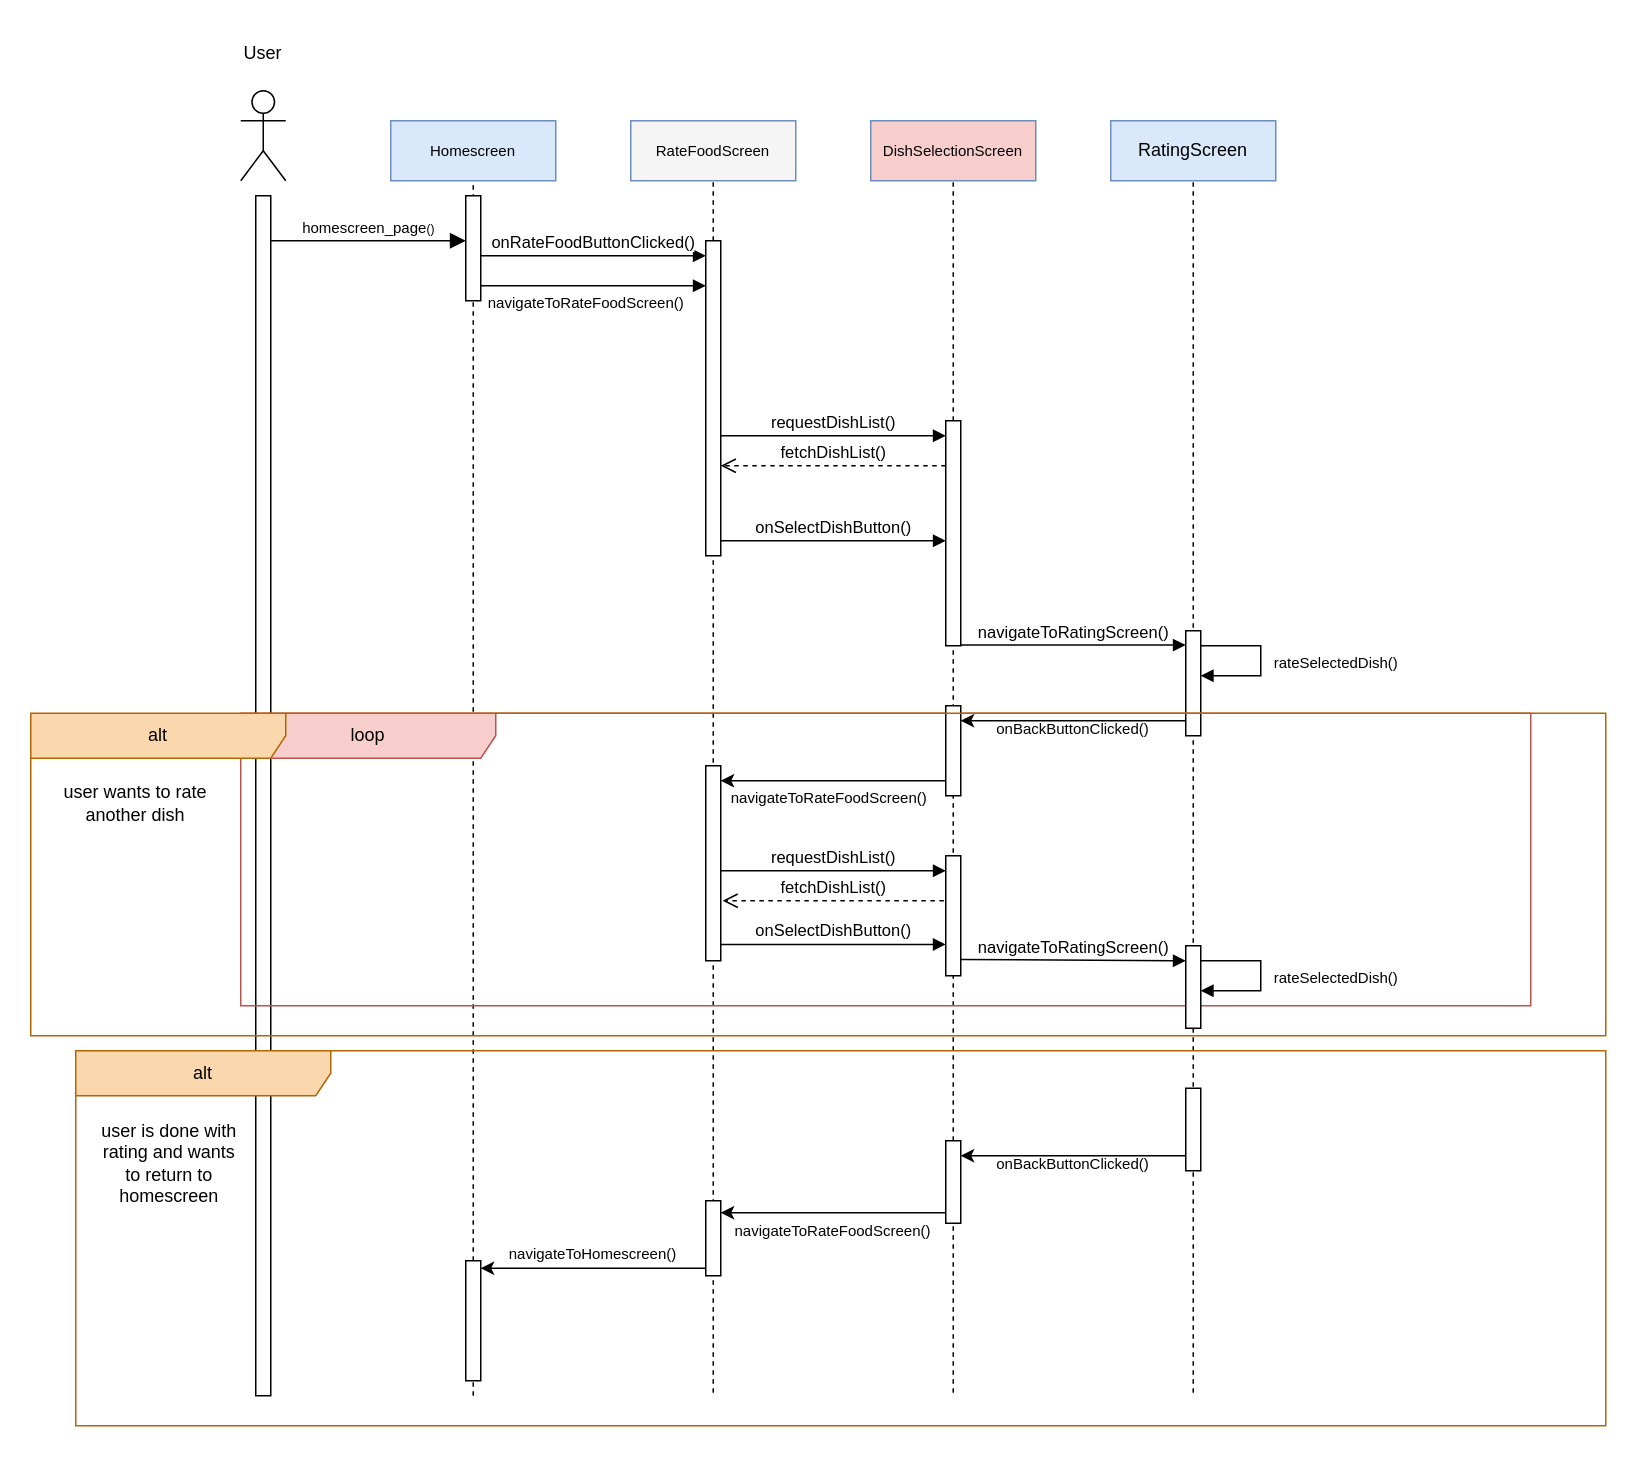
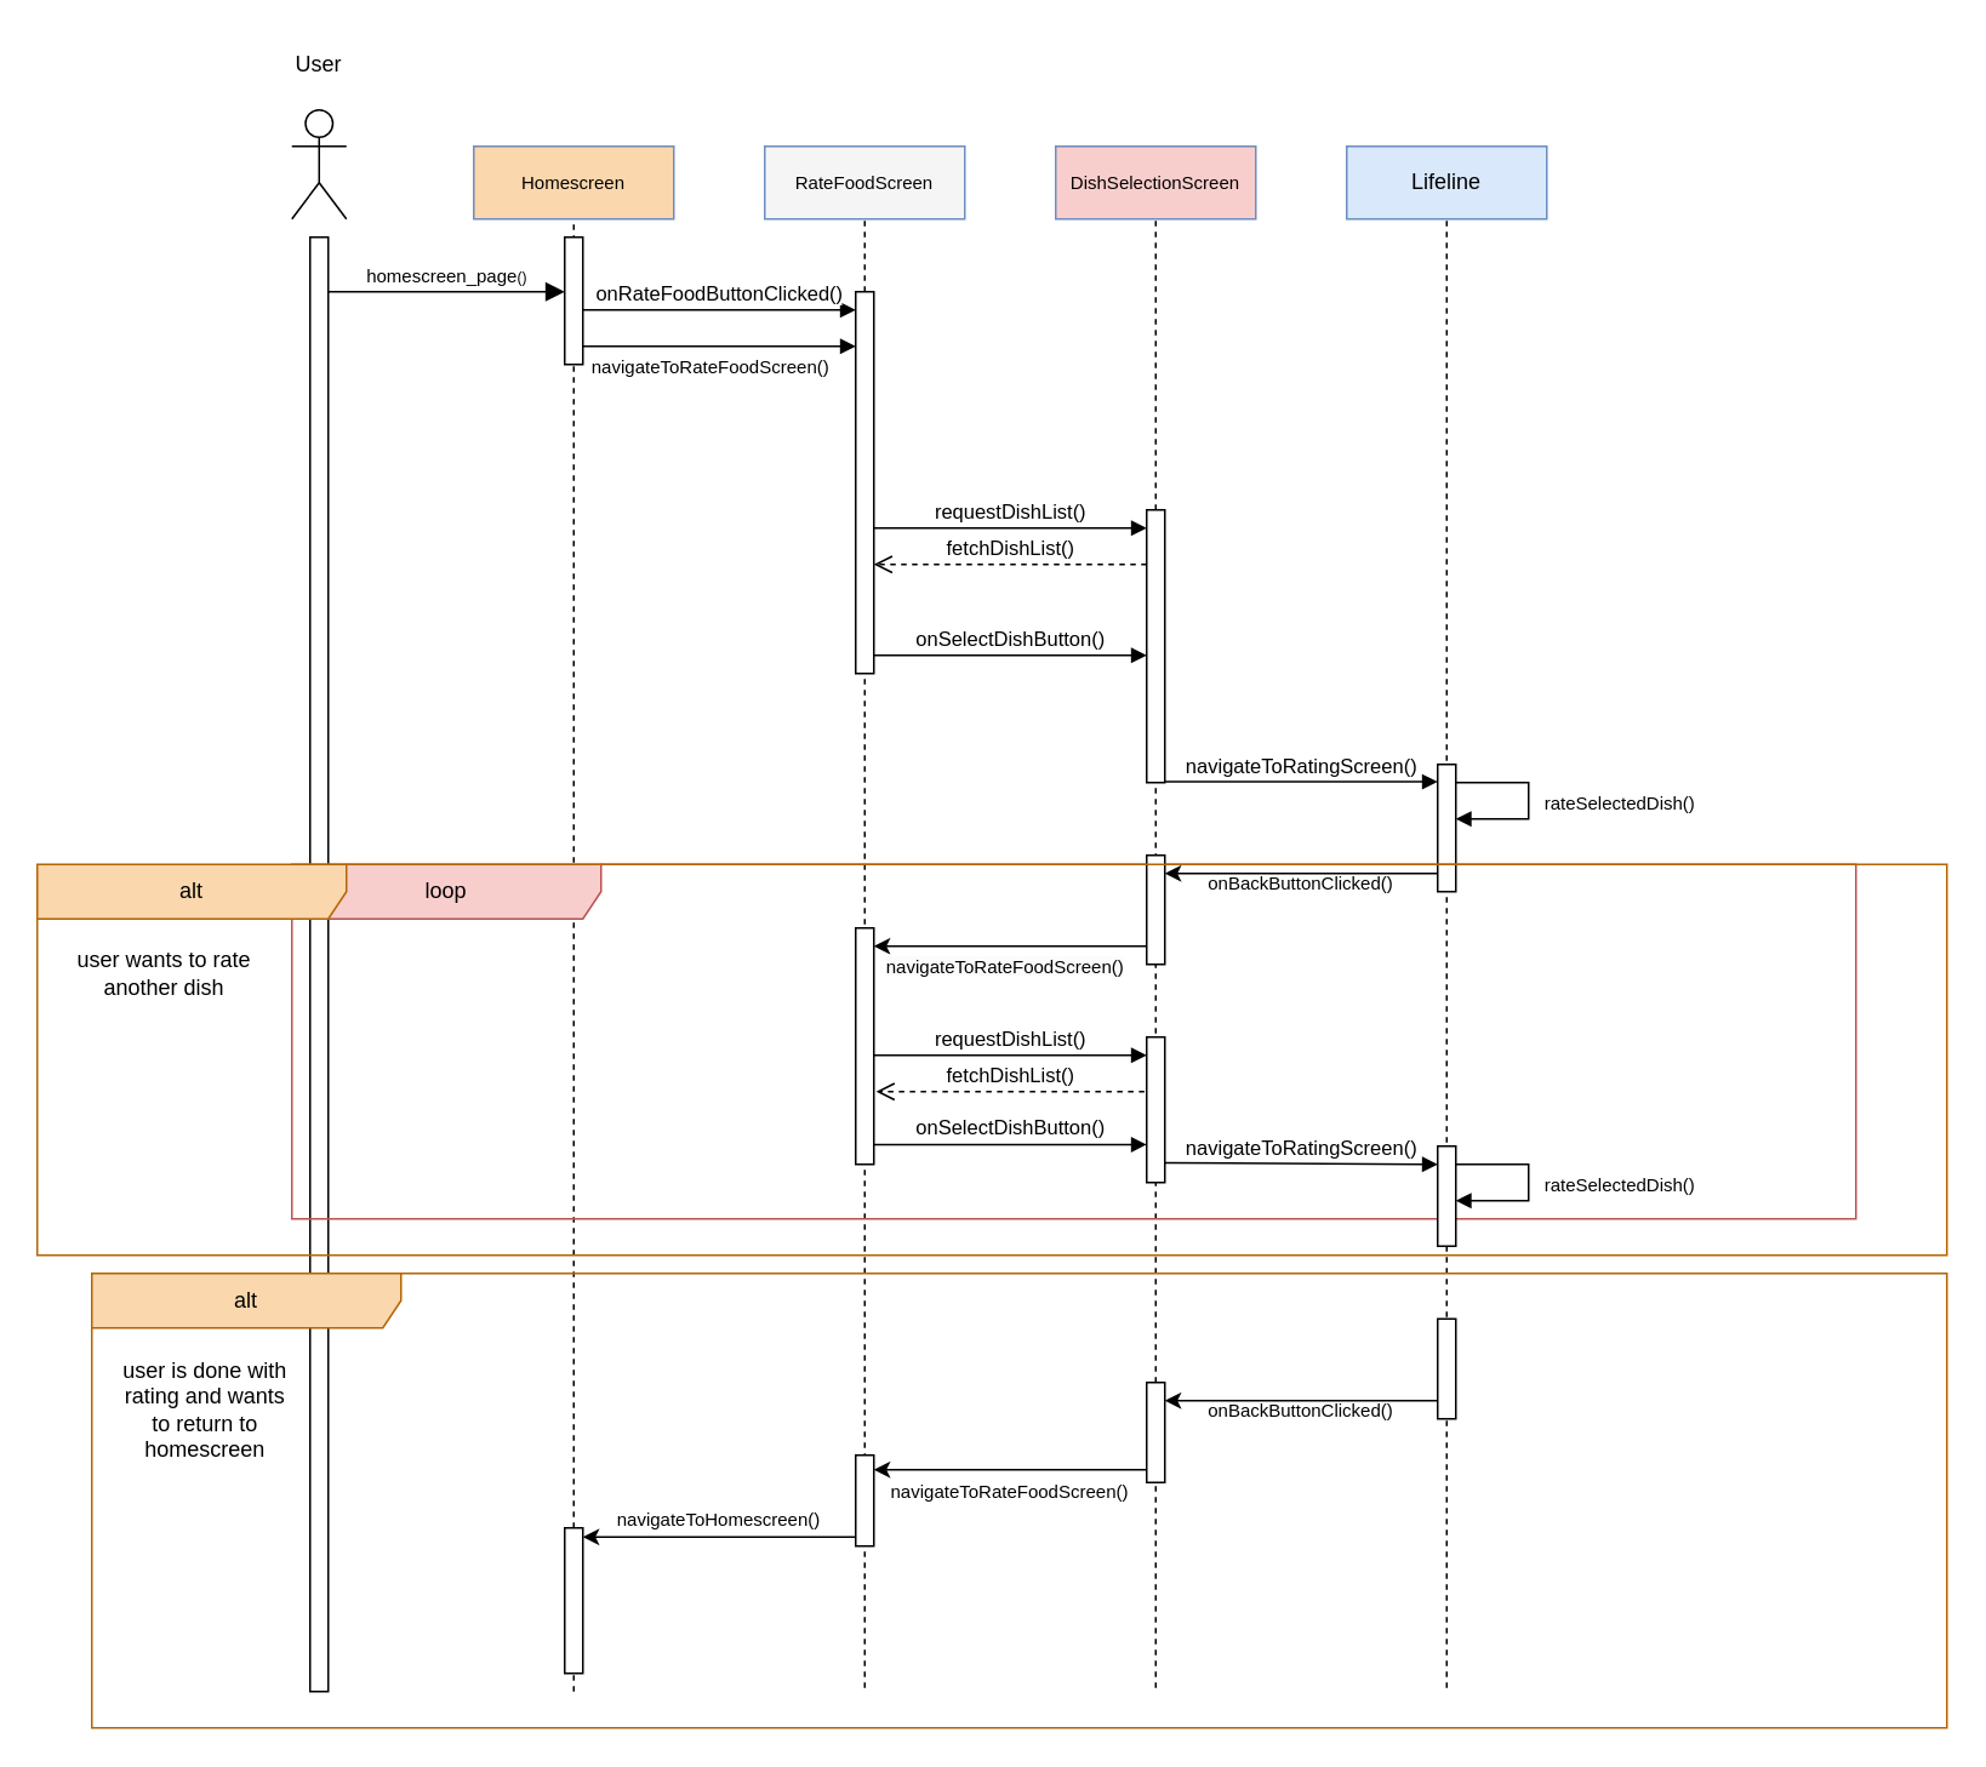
- <mxCell id="10" value="&lt;span style=&quot;font-size: 10px;&quot;&gt;Homescreen&lt;/span&gt;" style="html=1;whiteSpace=wrap;fillColor=#dae8fc;strokeColor=#6c8ebf;" parent="1" vertex="1"><mxGeometry x="260" y="80" width="110" height="40" as="geometry" /></mxCell>
+ <mxCell id="10" value="&lt;span style=&quot;font-size: 10px;&quot;&gt;Homescreen&lt;/span&gt;" style="html=1;whiteSpace=wrap;fillColor=#fad7ac;strokeColor=#6c8ebf;" parent="1" vertex="1"><mxGeometry x="260" y="80" width="110" height="40" as="geometry" /></mxCell>
- <mxCell id="13" value="RatingScreen" style="html=1;whiteSpace=wrap;fillColor=#dae8fc;strokeColor=#6c8ebf;" parent="1" vertex="1"><mxGeometry x="740" y="80" width="110" height="40" as="geometry" /></mxCell>
+ <mxCell id="13" value="Lifeline" style="html=1;whiteSpace=wrap;fillColor=#dae8fc;strokeColor=#6c8ebf;" parent="1" vertex="1"><mxGeometry x="740" y="80" width="110" height="40" as="geometry" /></mxCell>
